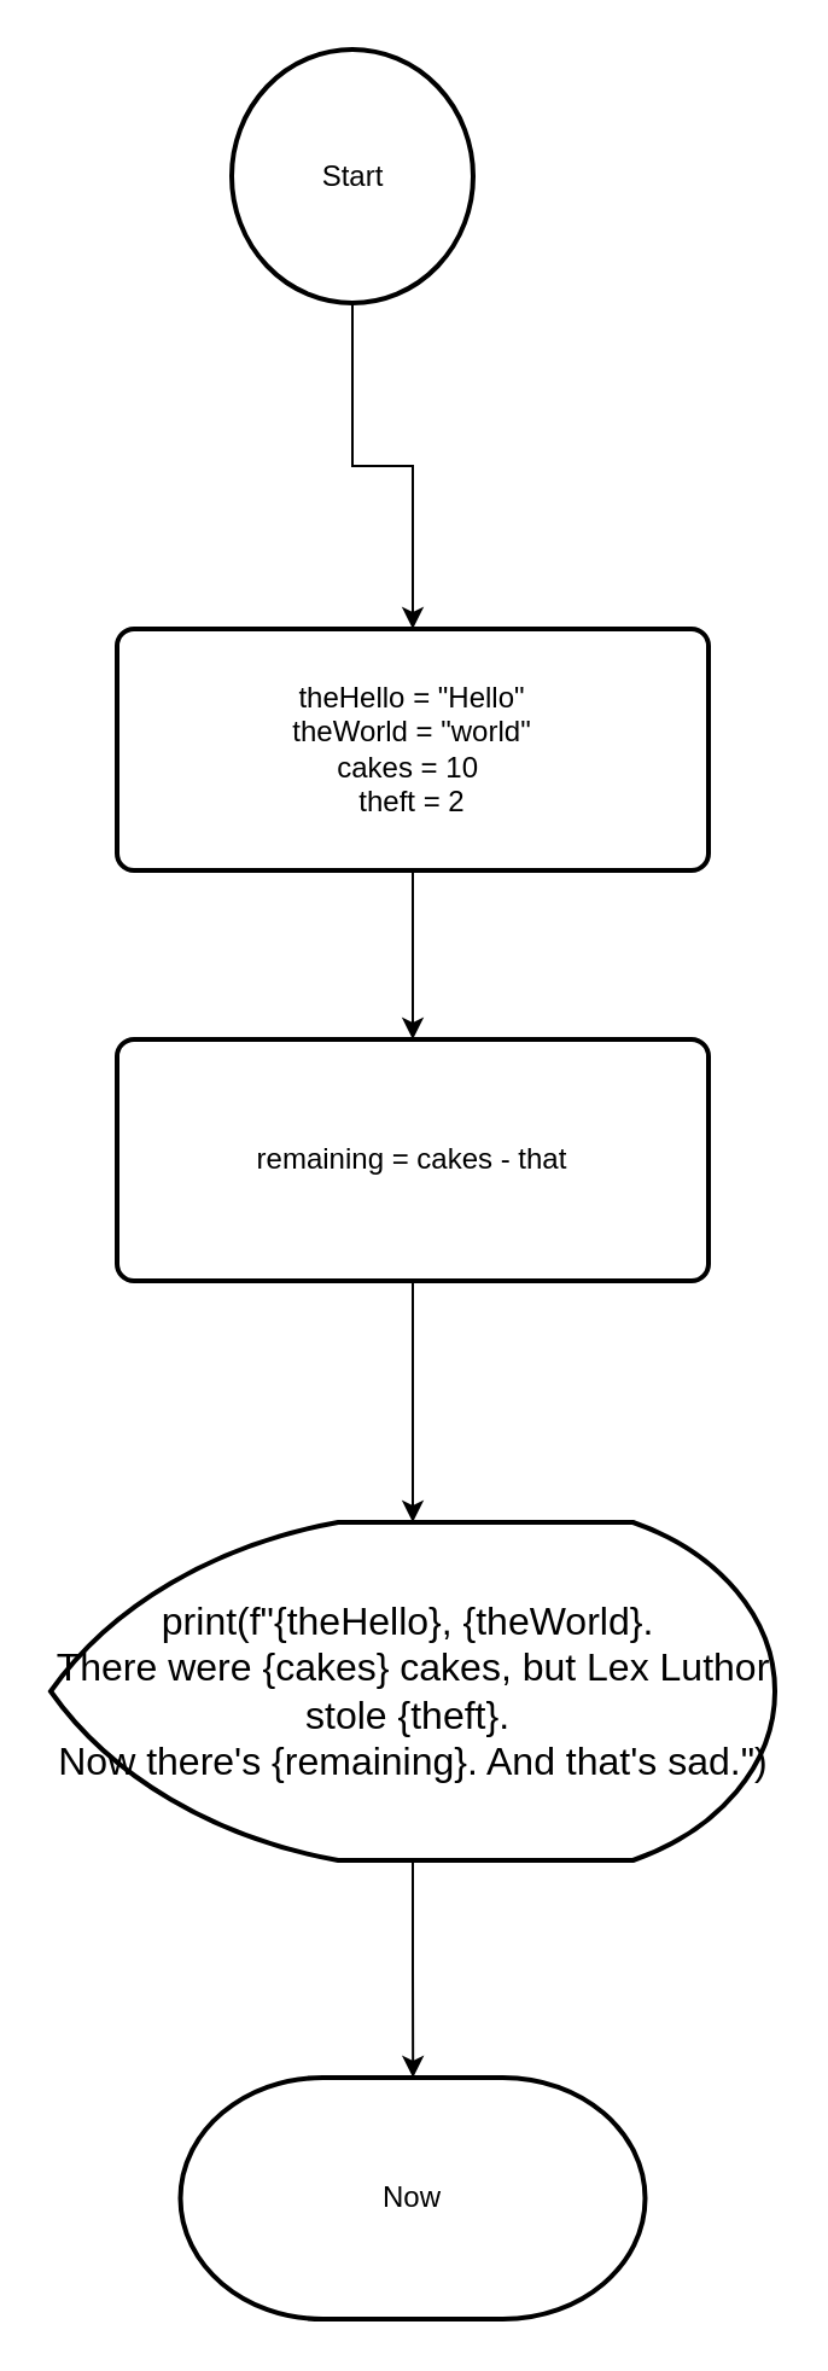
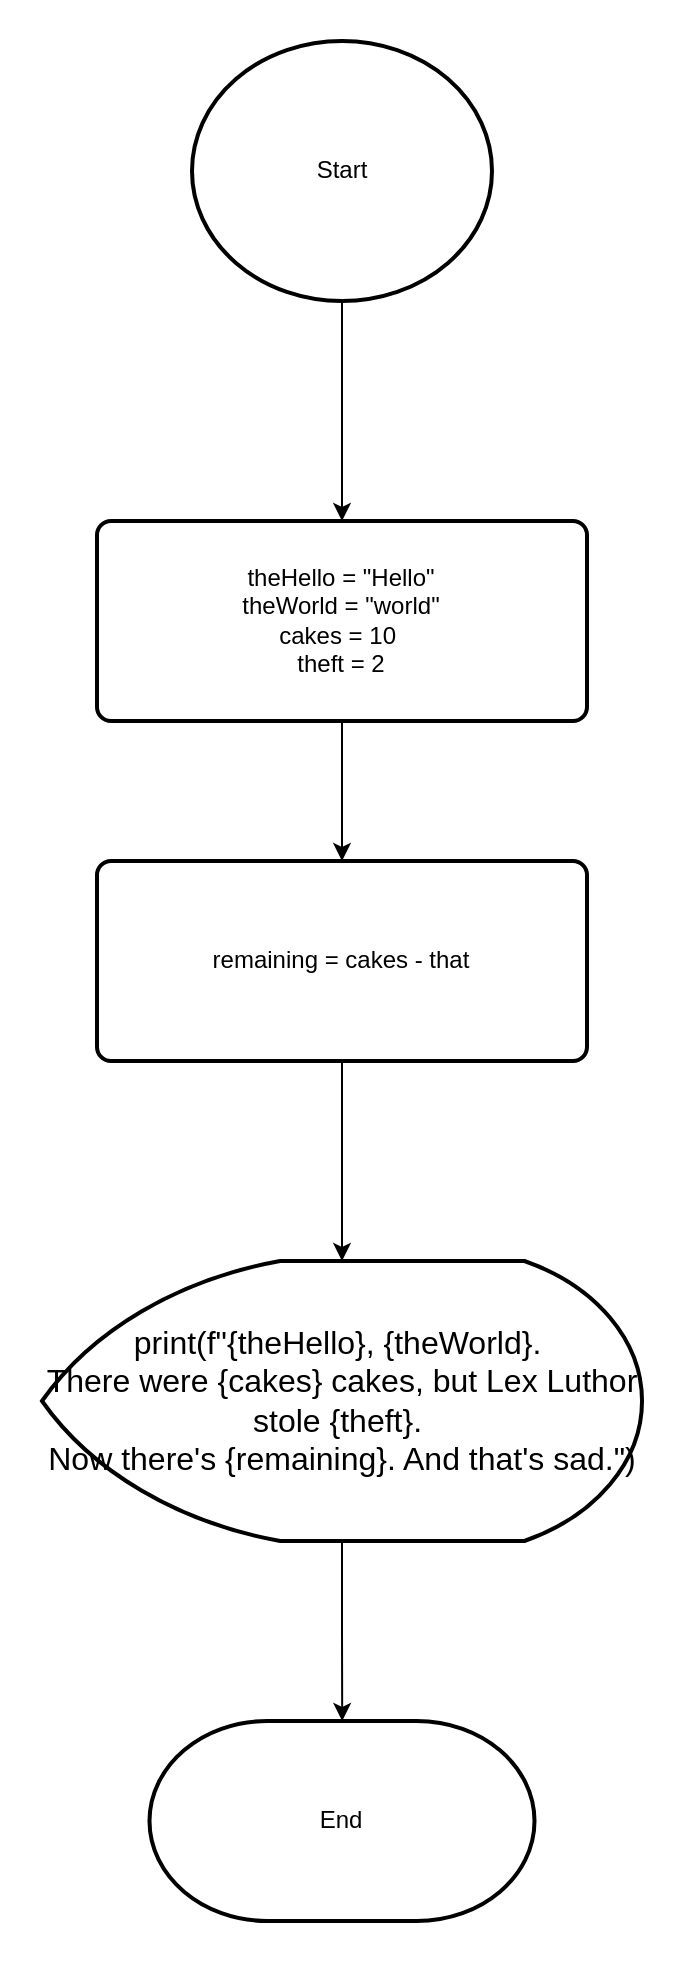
- <mxCell id="4" value="Start" style="strokeWidth=2;html=1;shape=mxgraph.flowchart.start_2;whiteSpace=wrap;" vertex="1" parent="1"><mxGeometry x="95.5" y="20" width="100" height="105" as="geometry" /></mxCell>
+ <mxCell id="4" value="Start" style="strokeWidth=2;html=1;shape=mxgraph.flowchart.start_2;whiteSpace=wrap;" vertex="1" parent="1"><mxGeometry x="95.5" y="20" width="150" height="130" as="geometry" /></mxCell>
- <mxCell id="2" value="Now" style="strokeWidth=2;html=1;shape=mxgraph.flowchart.terminator;whiteSpace=wrap;" vertex="1" parent="1"><mxGeometry x="74.25" y="860" width="192.5" height="100" as="geometry" /></mxCell>
+ <mxCell id="2" value="End" style="strokeWidth=2;html=1;shape=mxgraph.flowchart.terminator;whiteSpace=wrap;" vertex="1" parent="1"><mxGeometry x="74.25" y="860" width="192.5" height="100" as="geometry" /></mxCell>
